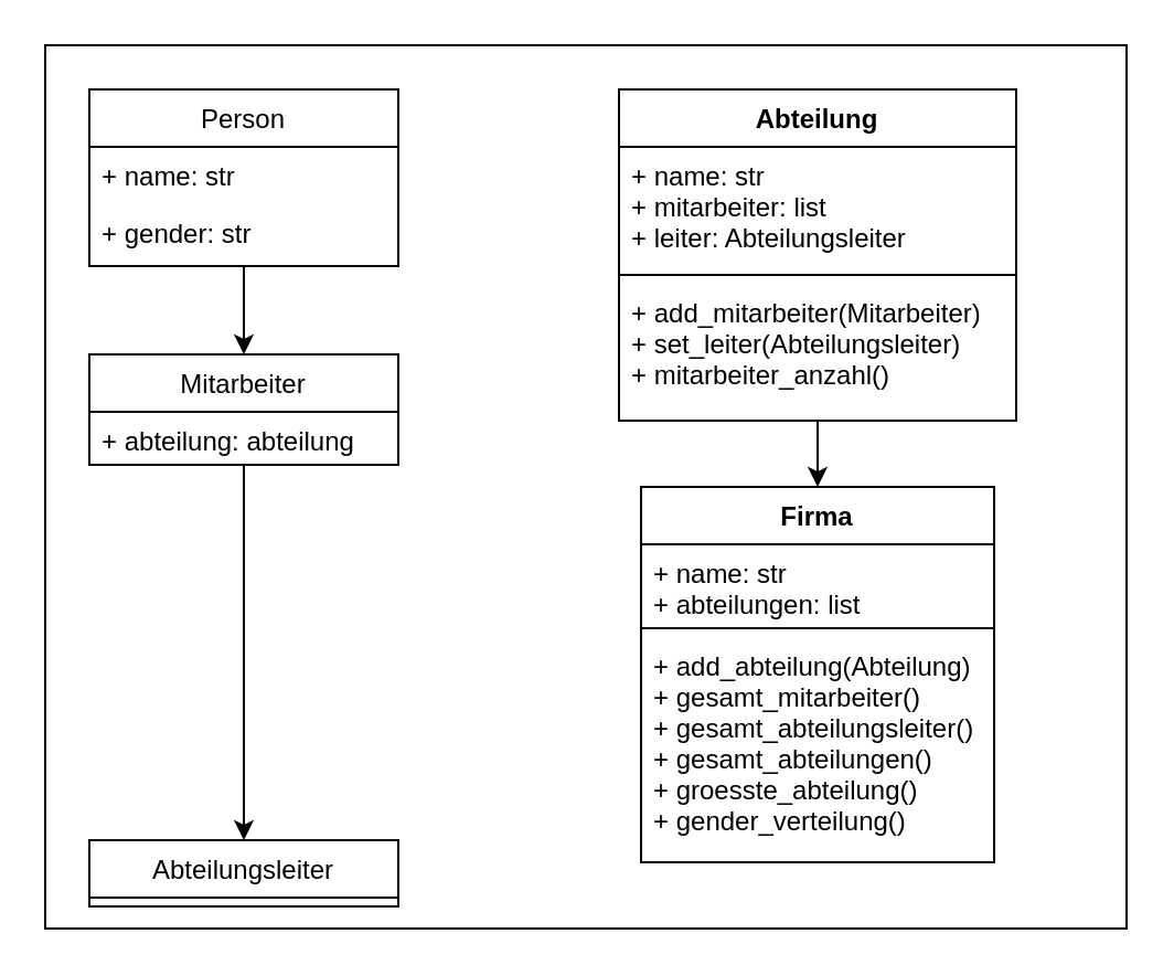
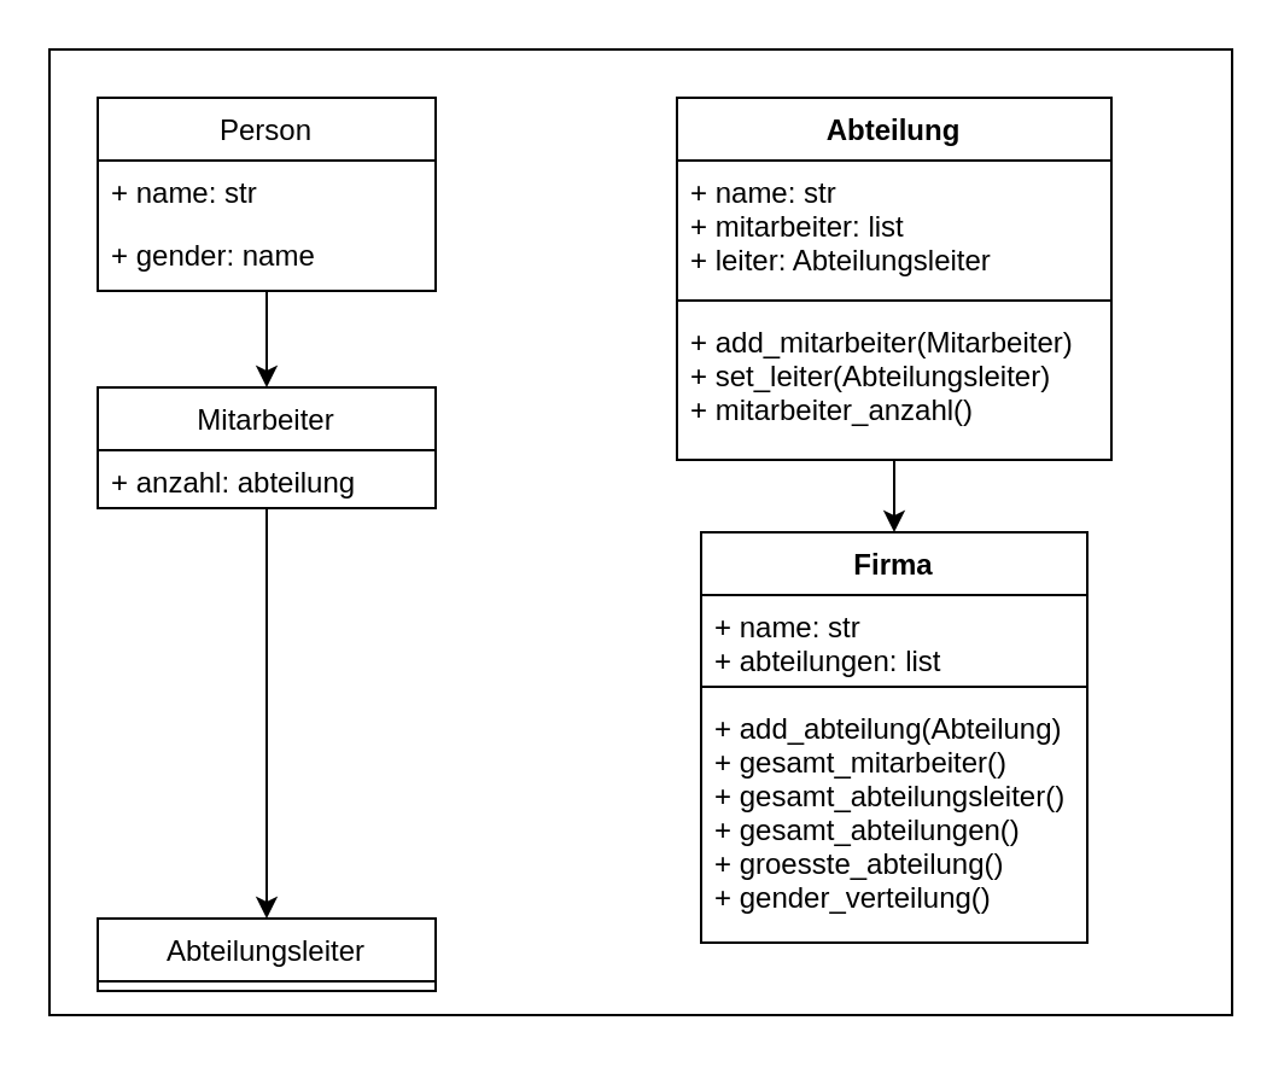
- <mxCell id="5" value="+ gender: str" style="text;strokeColor=none;fillColor=none;align=left;verticalAlign=top;spacingLeft=4;spacingRight=4;overflow=hidden;rotatable=0;points=[[0,0.5],[1,0.5]];portConstraint=eastwest;" parent="3" vertex="1"><mxGeometry y="52" width="140" height="28" as="geometry" /></mxCell>
+ <mxCell id="5" value="+ gender: name" style="text;strokeColor=none;fillColor=none;align=left;verticalAlign=top;spacingLeft=4;spacingRight=4;overflow=hidden;rotatable=0;points=[[0,0.5],[1,0.5]];portConstraint=eastwest;" parent="3" vertex="1"><mxGeometry y="52" width="140" height="28" as="geometry" /></mxCell>
- <mxCell id="7" value="+ abteilung: abteilung" style="text;strokeColor=none;fillColor=none;align=left;verticalAlign=top;spacingLeft=4;spacingRight=4;overflow=hidden;rotatable=0;points=[[0,0.5],[1,0.5]];portConstraint=eastwest;" parent="6" vertex="1"><mxGeometry y="26" width="140" height="24" as="geometry" /></mxCell>
+ <mxCell id="7" value="+ anzahl: abteilung" style="text;strokeColor=none;fillColor=none;align=left;verticalAlign=top;spacingLeft=4;spacingRight=4;overflow=hidden;rotatable=0;points=[[0,0.5],[1,0.5]];portConstraint=eastwest;" parent="6" vertex="1"><mxGeometry y="26" width="140" height="24" as="geometry" /></mxCell>
